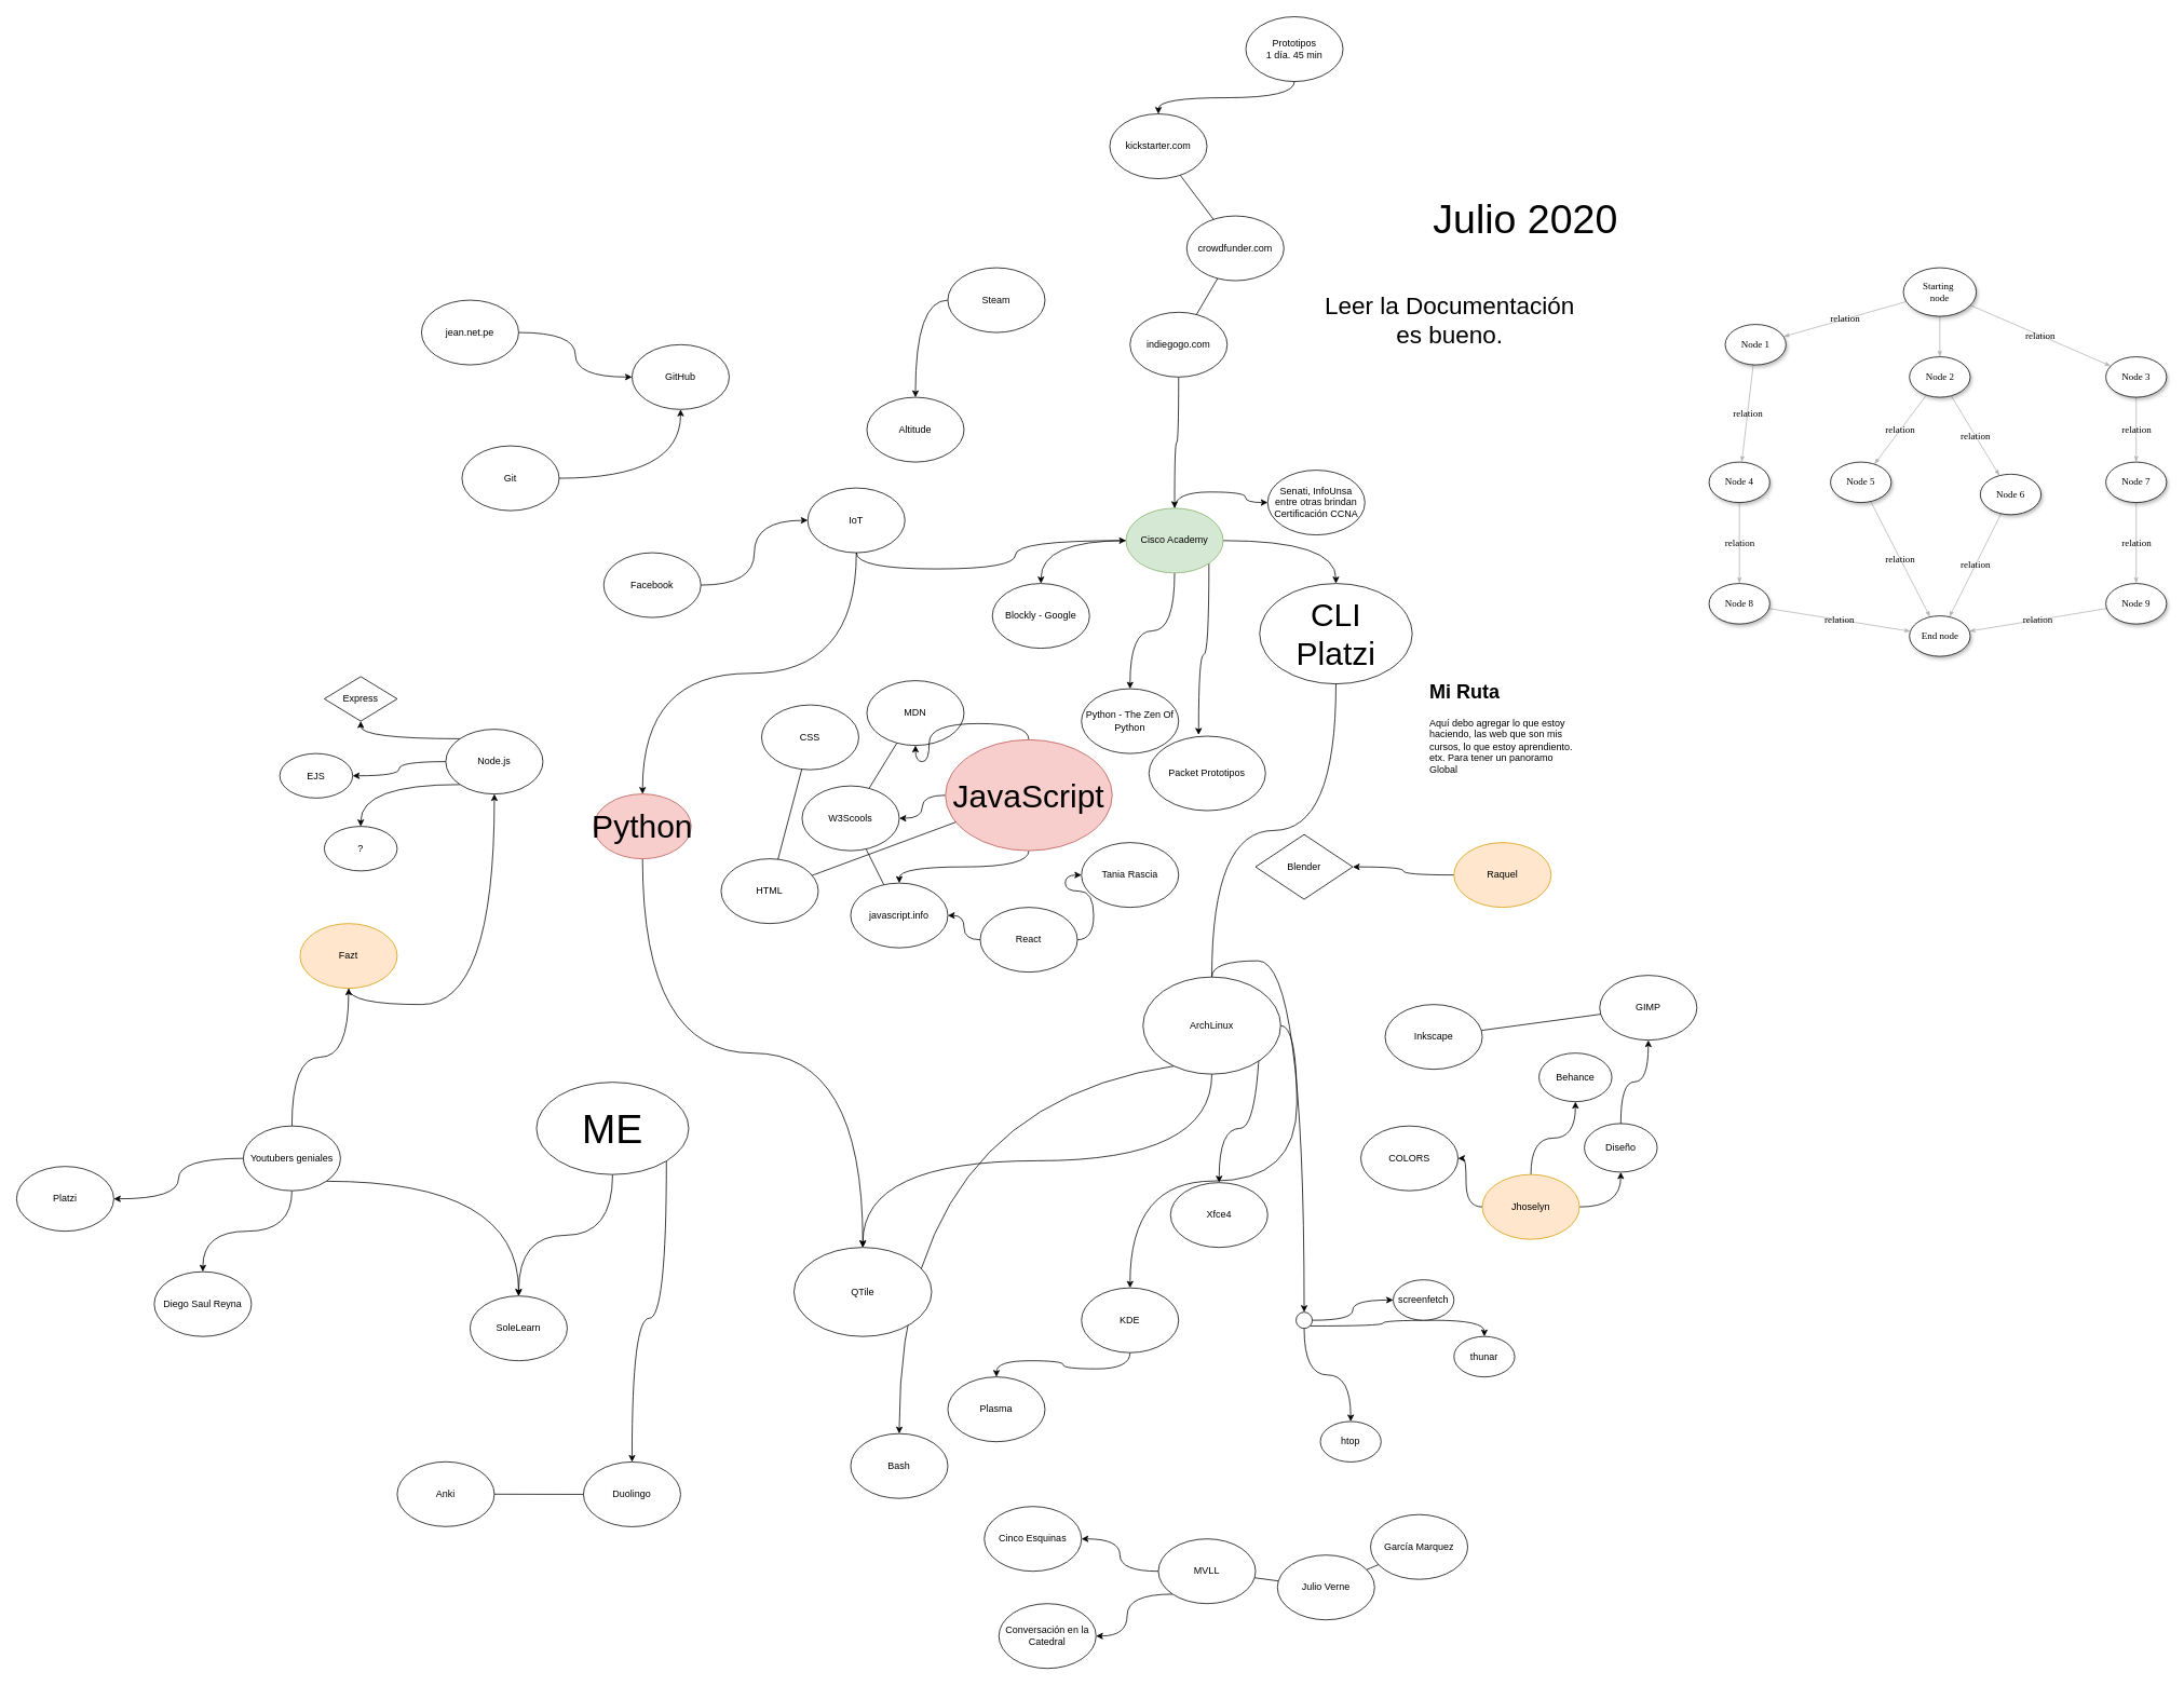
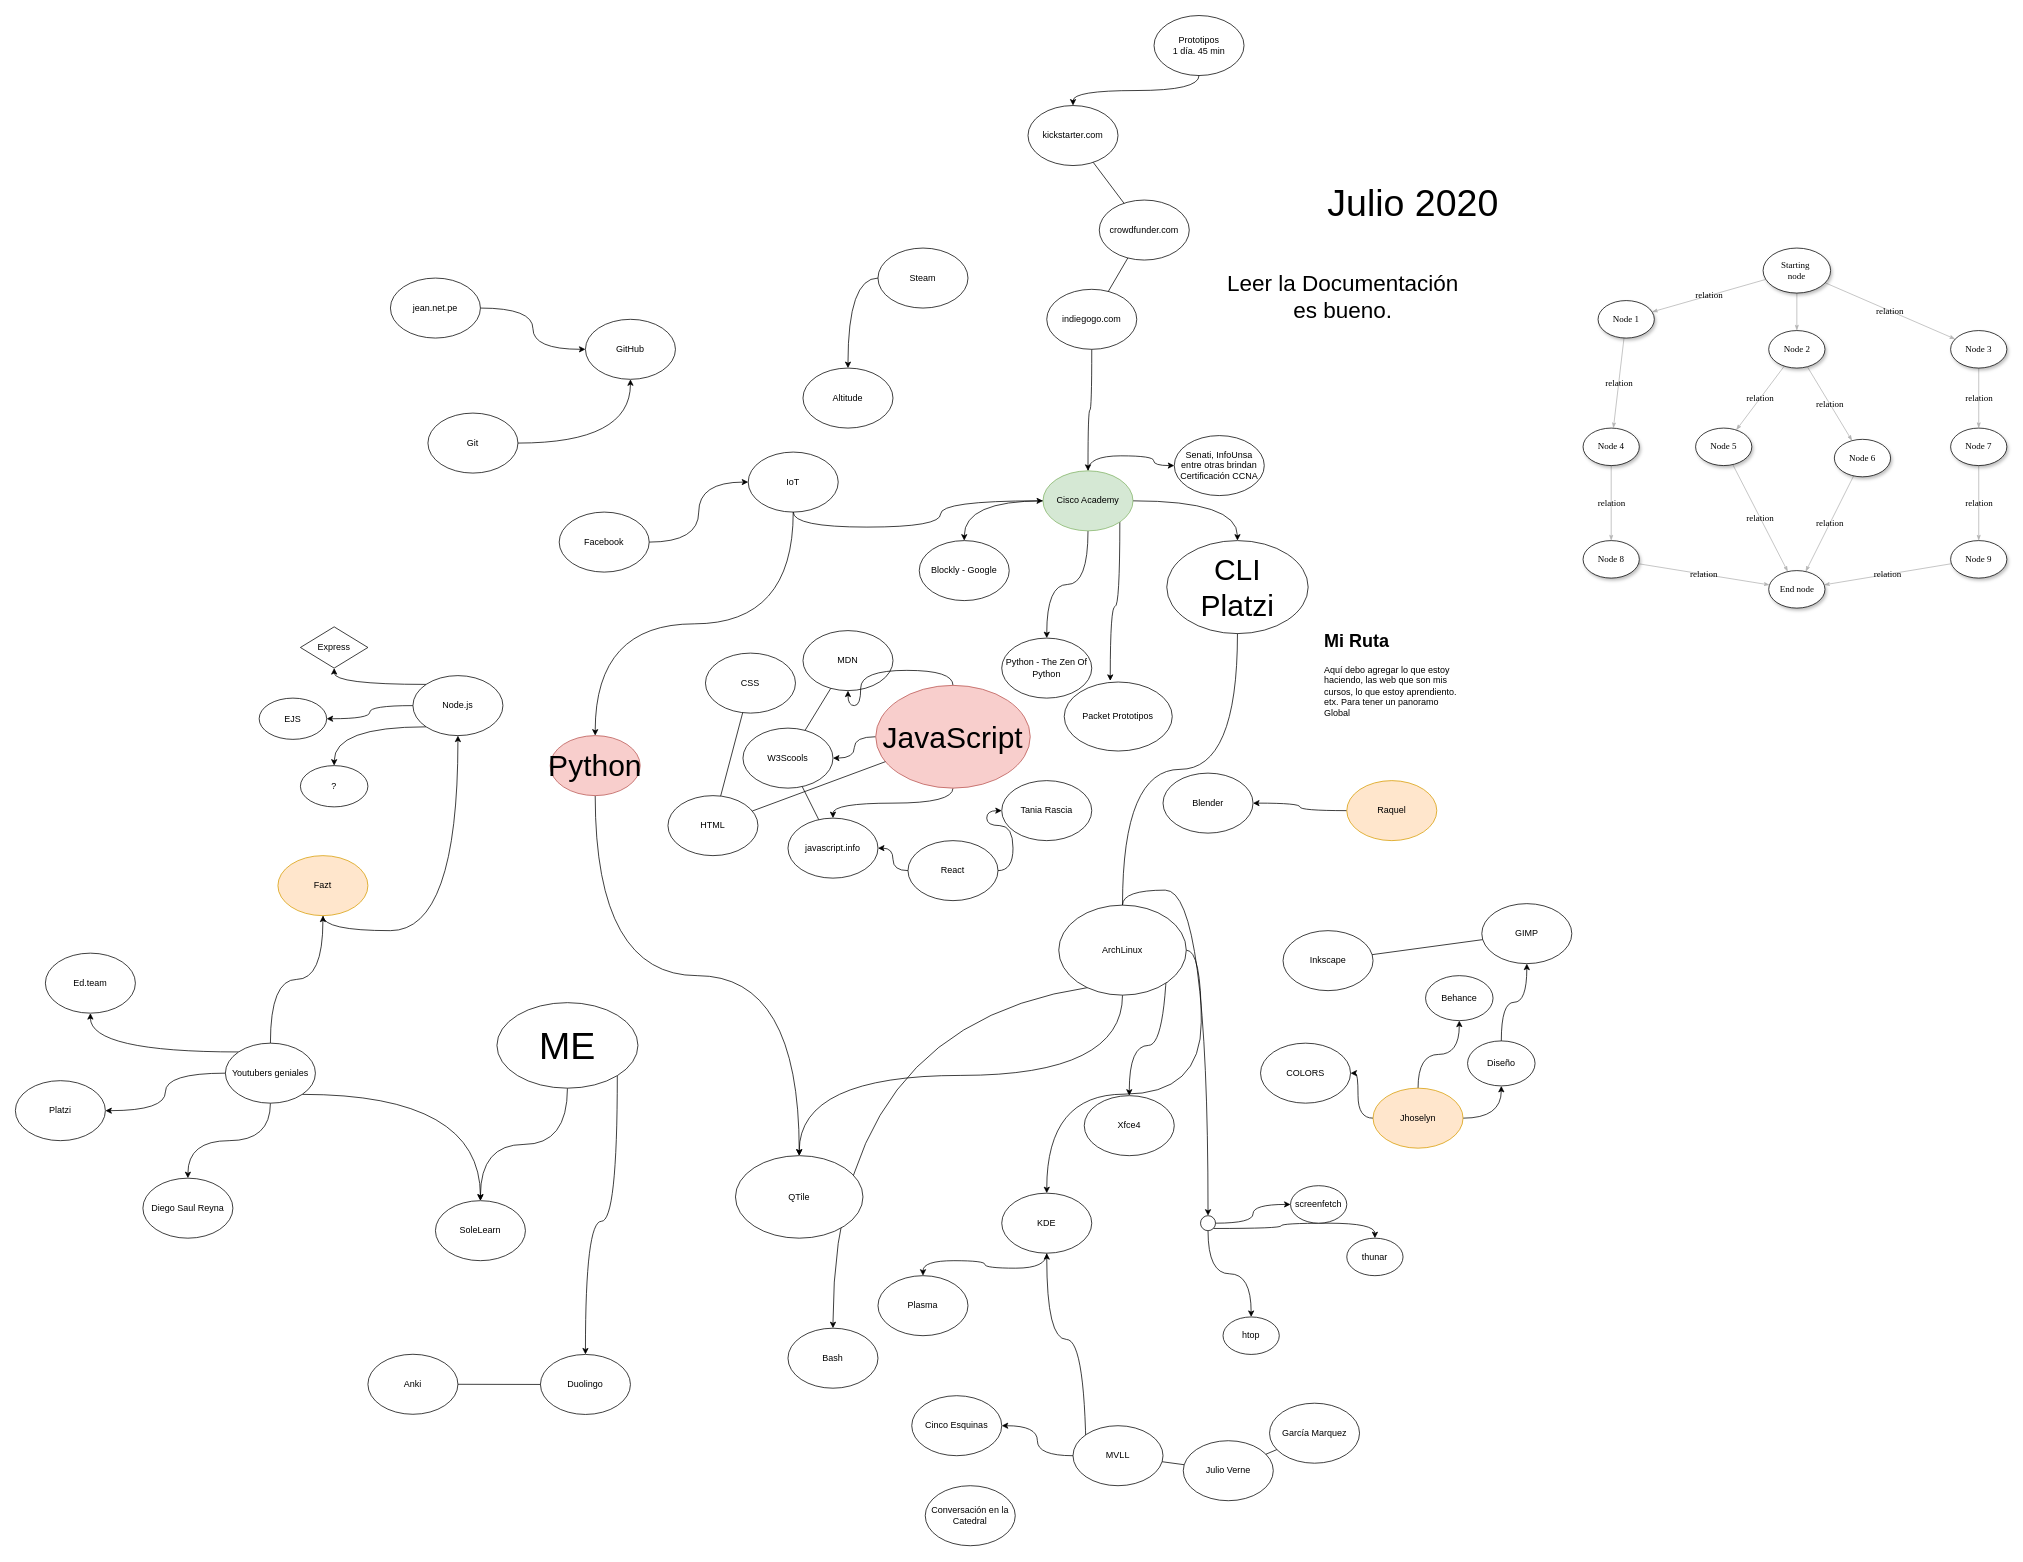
- <mxCell id="50" value="Blender" style="rhombus;whiteSpace=wrap;html=1;" parent="1" vertex="1"><mxGeometry x="1550" y="1030" width="120" height="80" as="geometry" /></mxCell>
+ <mxCell id="50" value="Blender" style="ellipse;whiteSpace=wrap;html=1;" parent="1" vertex="1"><mxGeometry x="1550" y="1030" width="120" height="80" as="geometry" /></mxCell>
+ <mxCell id="132" value="Ed.team" style="ellipse;whiteSpace=wrap;html=1;strokeWidth=1;fontSize=12;" parent="1" vertex="1"><mxGeometry x="60" y="1270" width="120" height="80" as="geometry" /></mxCell>
+ <mxCell id="118" style="edgeStyle=orthogonalEdgeStyle;curved=1;rounded=0;orthogonalLoop=1;jettySize=auto;html=1;exitX=0;exitY=0;exitDx=0;exitDy=0;" parent="1" source="119" target="132" edge="1"><mxGeometry relative="1" as="geometry" /></mxCell>
- <mxCell id="91" style="edgeStyle=orthogonalEdgeStyle;curved=1;rounded=0;orthogonalLoop=1;jettySize=auto;html=1;exitX=0;exitY=1;exitDx=0;exitDy=0;fontSize=12;" parent="1" source="92" target="89" edge="1"><mxGeometry relative="1" as="geometry" /></mxCell>
+ <mxCell id="91" style="edgeStyle=orthogonalEdgeStyle;curved=1;rounded=0;orthogonalLoop=1;jettySize=auto;html=1;exitX=0;exitY=1;exitDx=0;exitDy=0;fontSize=12;" parent="1" source="92" target="78" edge="1"><mxGeometry relative="1" as="geometry" /></mxCell>
